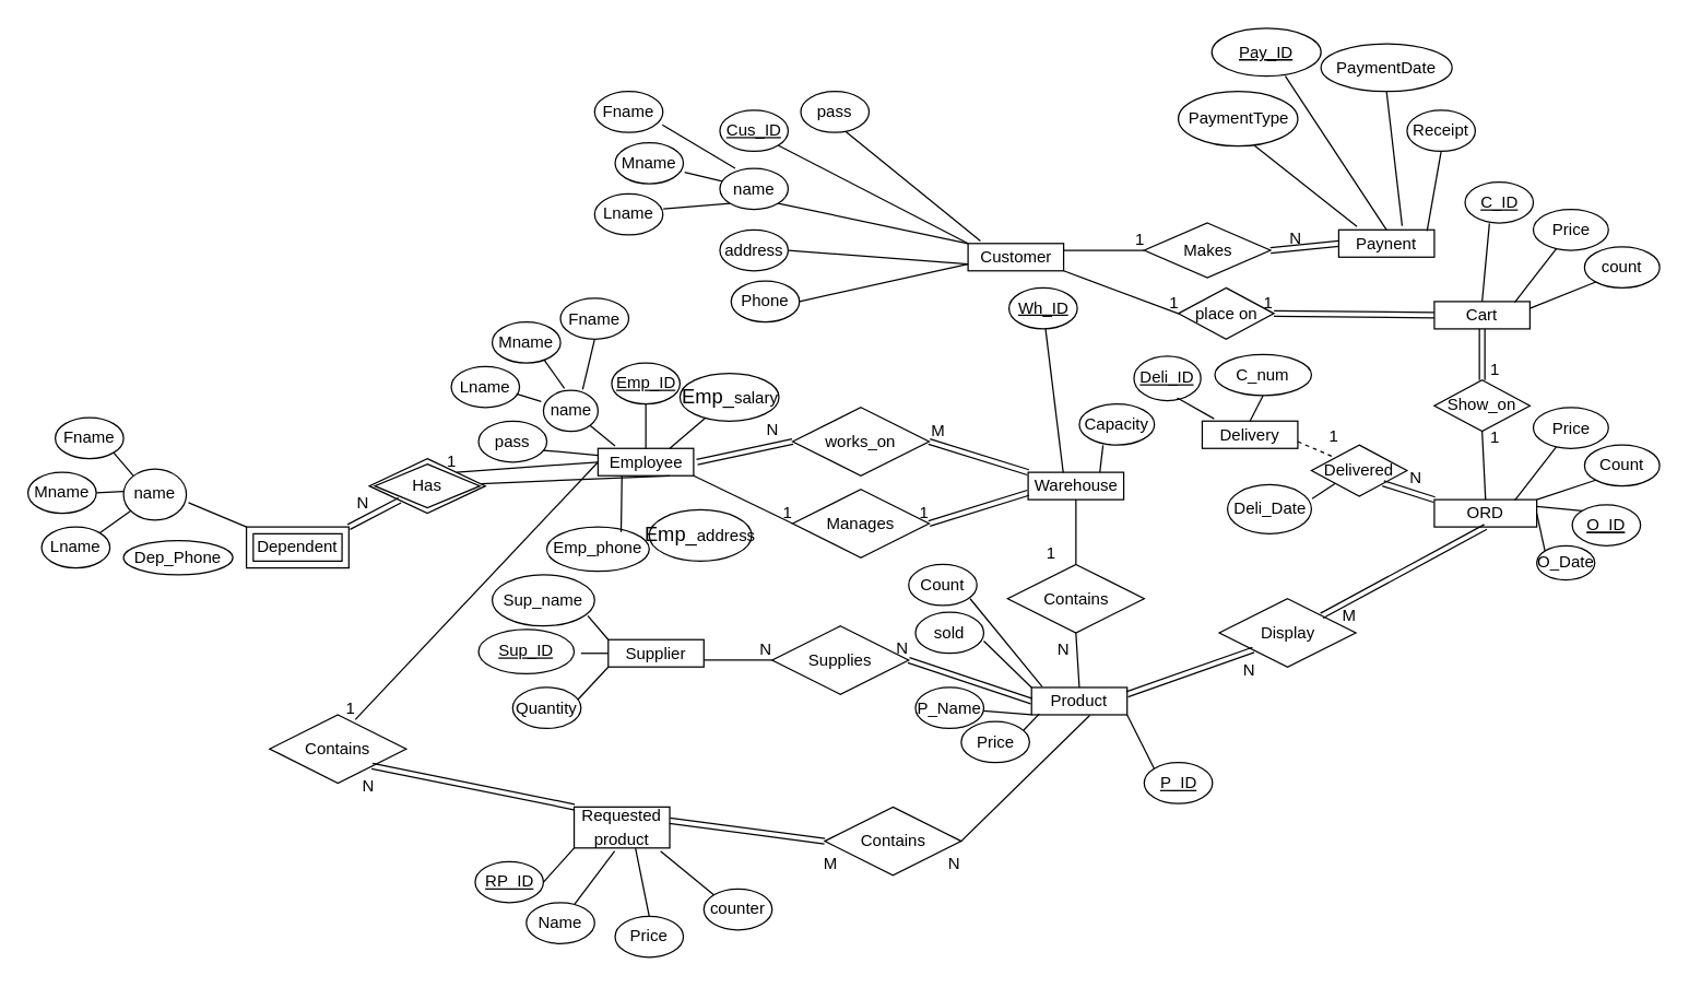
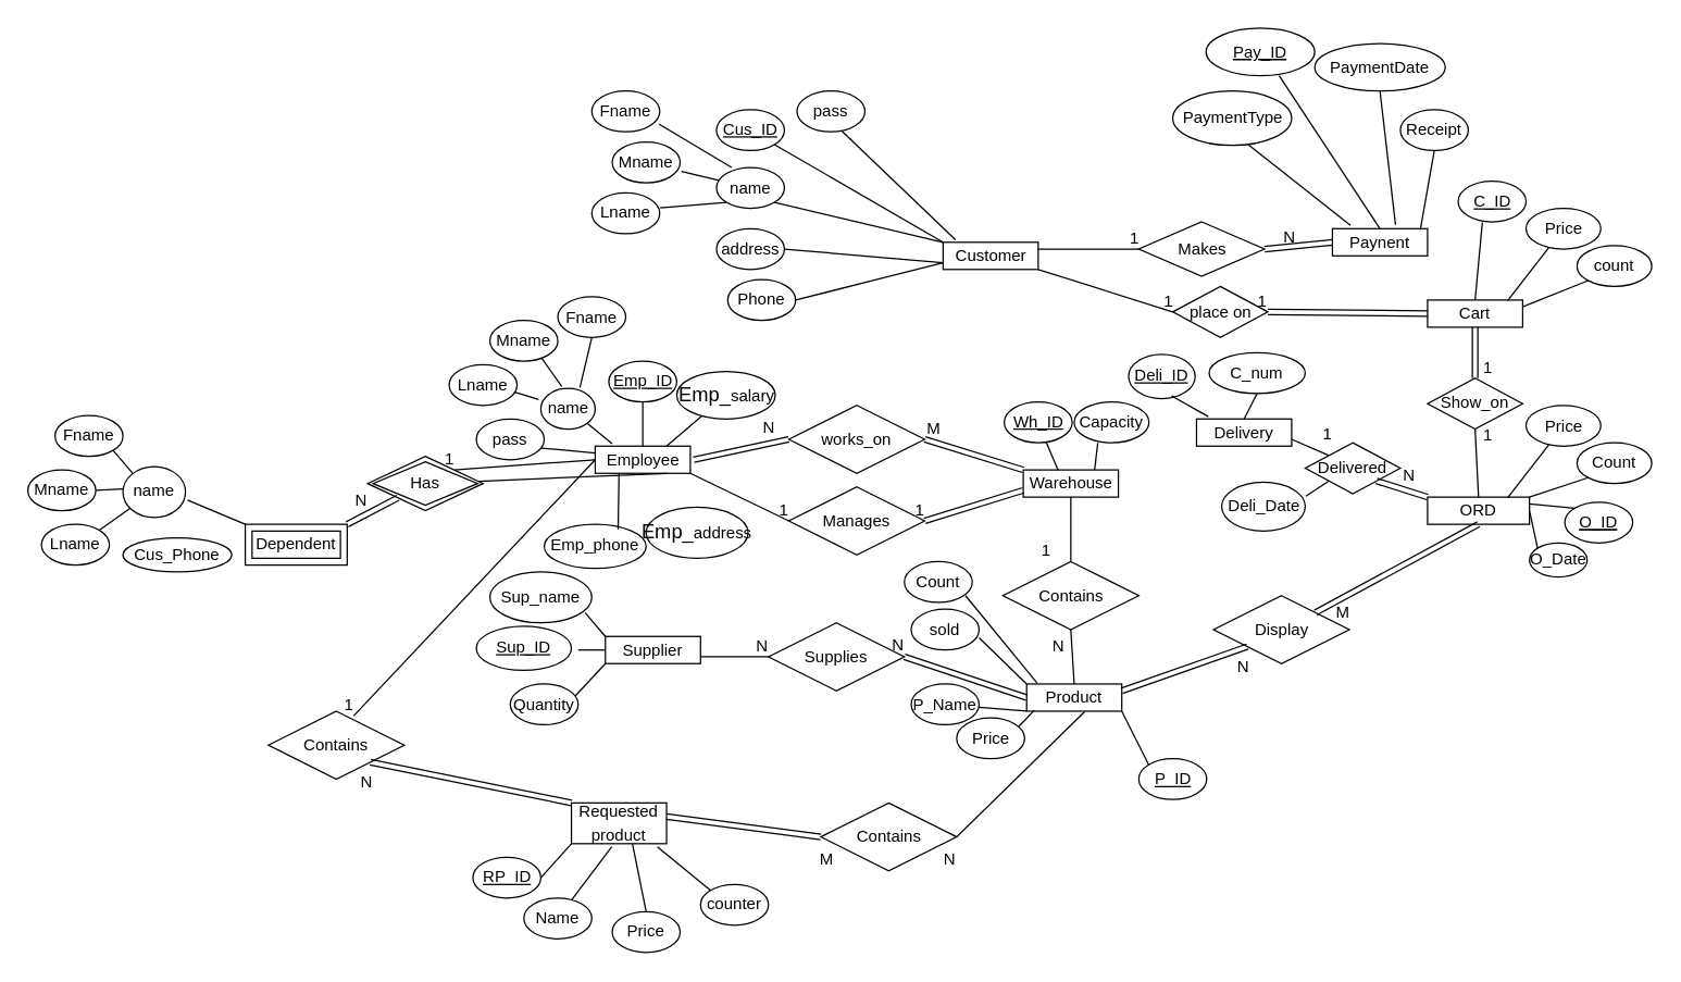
- <mxCell id="5" value="Customer" style="whiteSpace=wrap;html=1;align=center;" parent="1" vertex="1"><mxGeometry x="708.5" y="177.5" width="70" height="20" as="geometry" /></mxCell>
+ <mxCell id="5" value="Customer" style="whiteSpace=wrap;html=1;align=center;" parent="1" vertex="1"><mxGeometry x="693.5" y="177.5" width="70" height="20" as="geometry" /></mxCell>
- <mxCell id="45" value="Wh_ID" style="ellipse;whiteSpace=wrap;html=1;align=center;fontStyle=4;" parent="1" vertex="1"><mxGeometry x="738.5" y="210" width="50" height="30" as="geometry" /></mxCell>
+ <mxCell id="45" value="Wh_ID" style="ellipse;whiteSpace=wrap;html=1;align=center;fontStyle=4;" parent="1" vertex="1"><mxGeometry x="738.5" y="295" width="50" height="30" as="geometry" /></mxCell>
- <mxCell id="123" value="" style="endArrow=none;html=1;rounded=0;entryX=0;entryY=0;entryDx=0;entryDy=0;exitX=1;exitY=0.75;exitDx=0;exitDy=0;dashed=1;" parent="1" source="121" target="122" edge="1"><mxGeometry relative="1" as="geometry"><mxPoint x="950" y="330" as="sourcePoint" /><mxPoint x="950" y="242.5" as="targetPoint" /></mxGeometry></mxCell>
+ <mxCell id="123" value="" style="endArrow=none;html=1;rounded=0;entryX=0;entryY=0;entryDx=0;entryDy=0;exitX=1;exitY=0.75;exitDx=0;exitDy=0;" parent="1" source="121" target="122" edge="1"><mxGeometry relative="1" as="geometry"><mxPoint x="950" y="330" as="sourcePoint" /><mxPoint x="950" y="242.5" as="targetPoint" /></mxGeometry></mxCell>
- <mxCell id="90" value="Dep_Phone" style="ellipse;whiteSpace=wrap;html=1;align=center;" parent="1" vertex="1"><mxGeometry x="90" y="395" width="80" height="25" as="geometry" /></mxCell>
+ <mxCell id="90" value="Cus_Phone" style="ellipse;whiteSpace=wrap;html=1;align=center;" parent="1" vertex="1"><mxGeometry x="90" y="395" width="80" height="25" as="geometry" /></mxCell>
